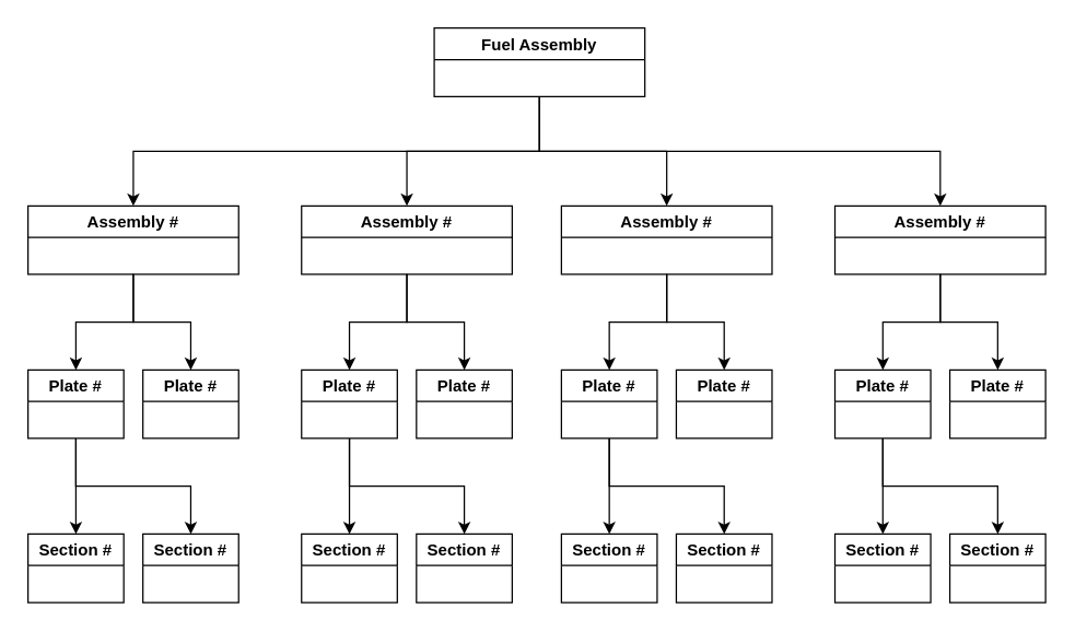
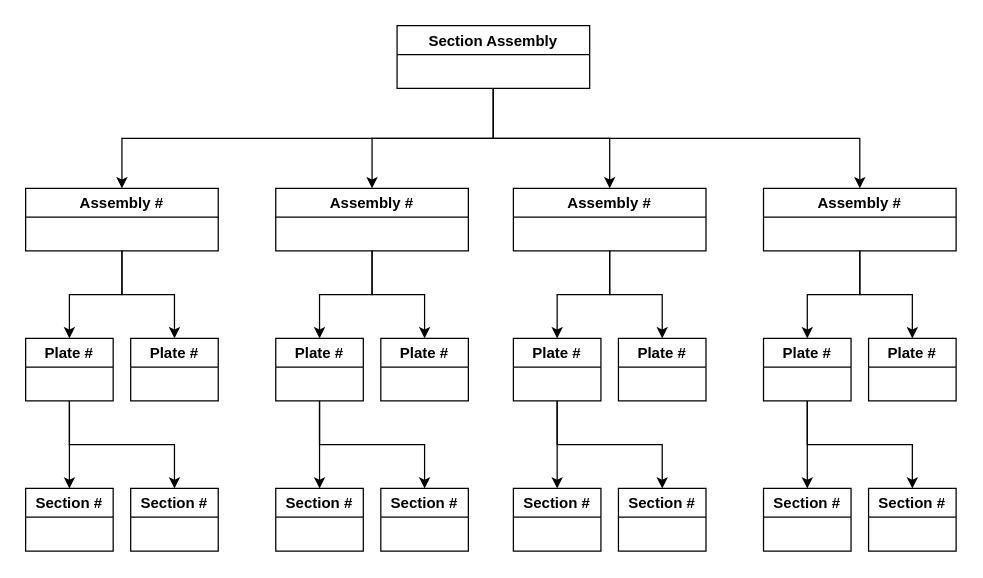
- <mxCell id="6" value="Fuel Assembly" style="swimlane;" vertex="1" parent="1"><mxGeometry x="317" y="20" width="154" height="50" as="geometry" /></mxCell>
+ <mxCell id="6" value="Section Assembly" style="swimlane;" vertex="1" parent="1"><mxGeometry x="317" y="20" width="154" height="50" as="geometry" /></mxCell>
